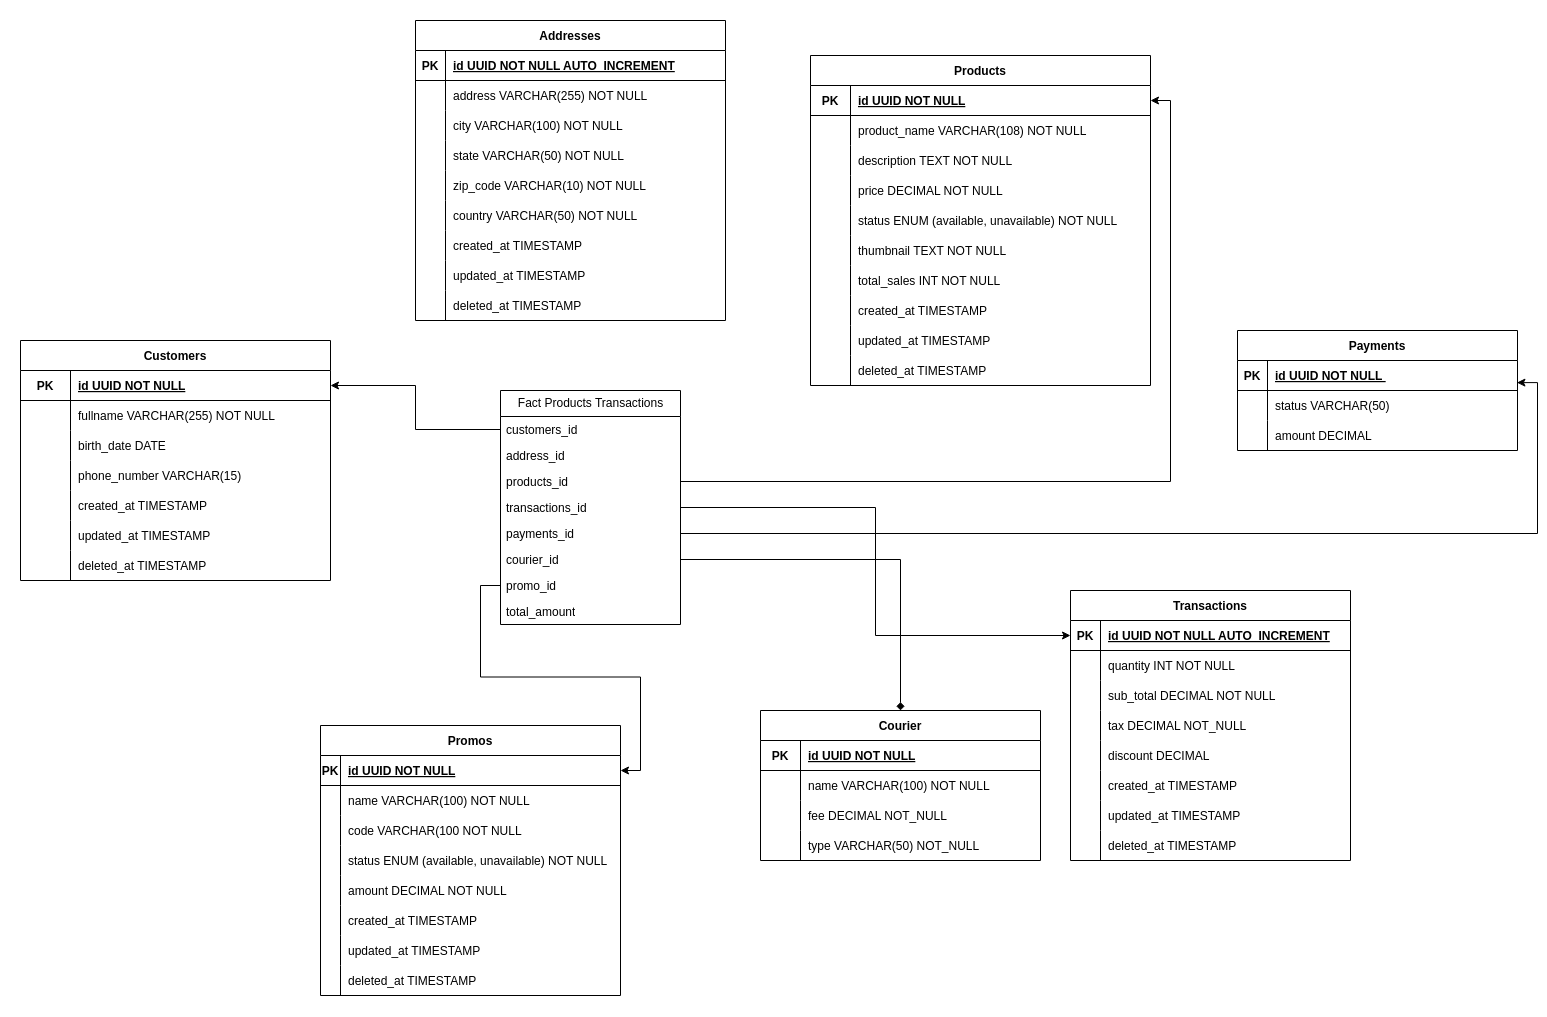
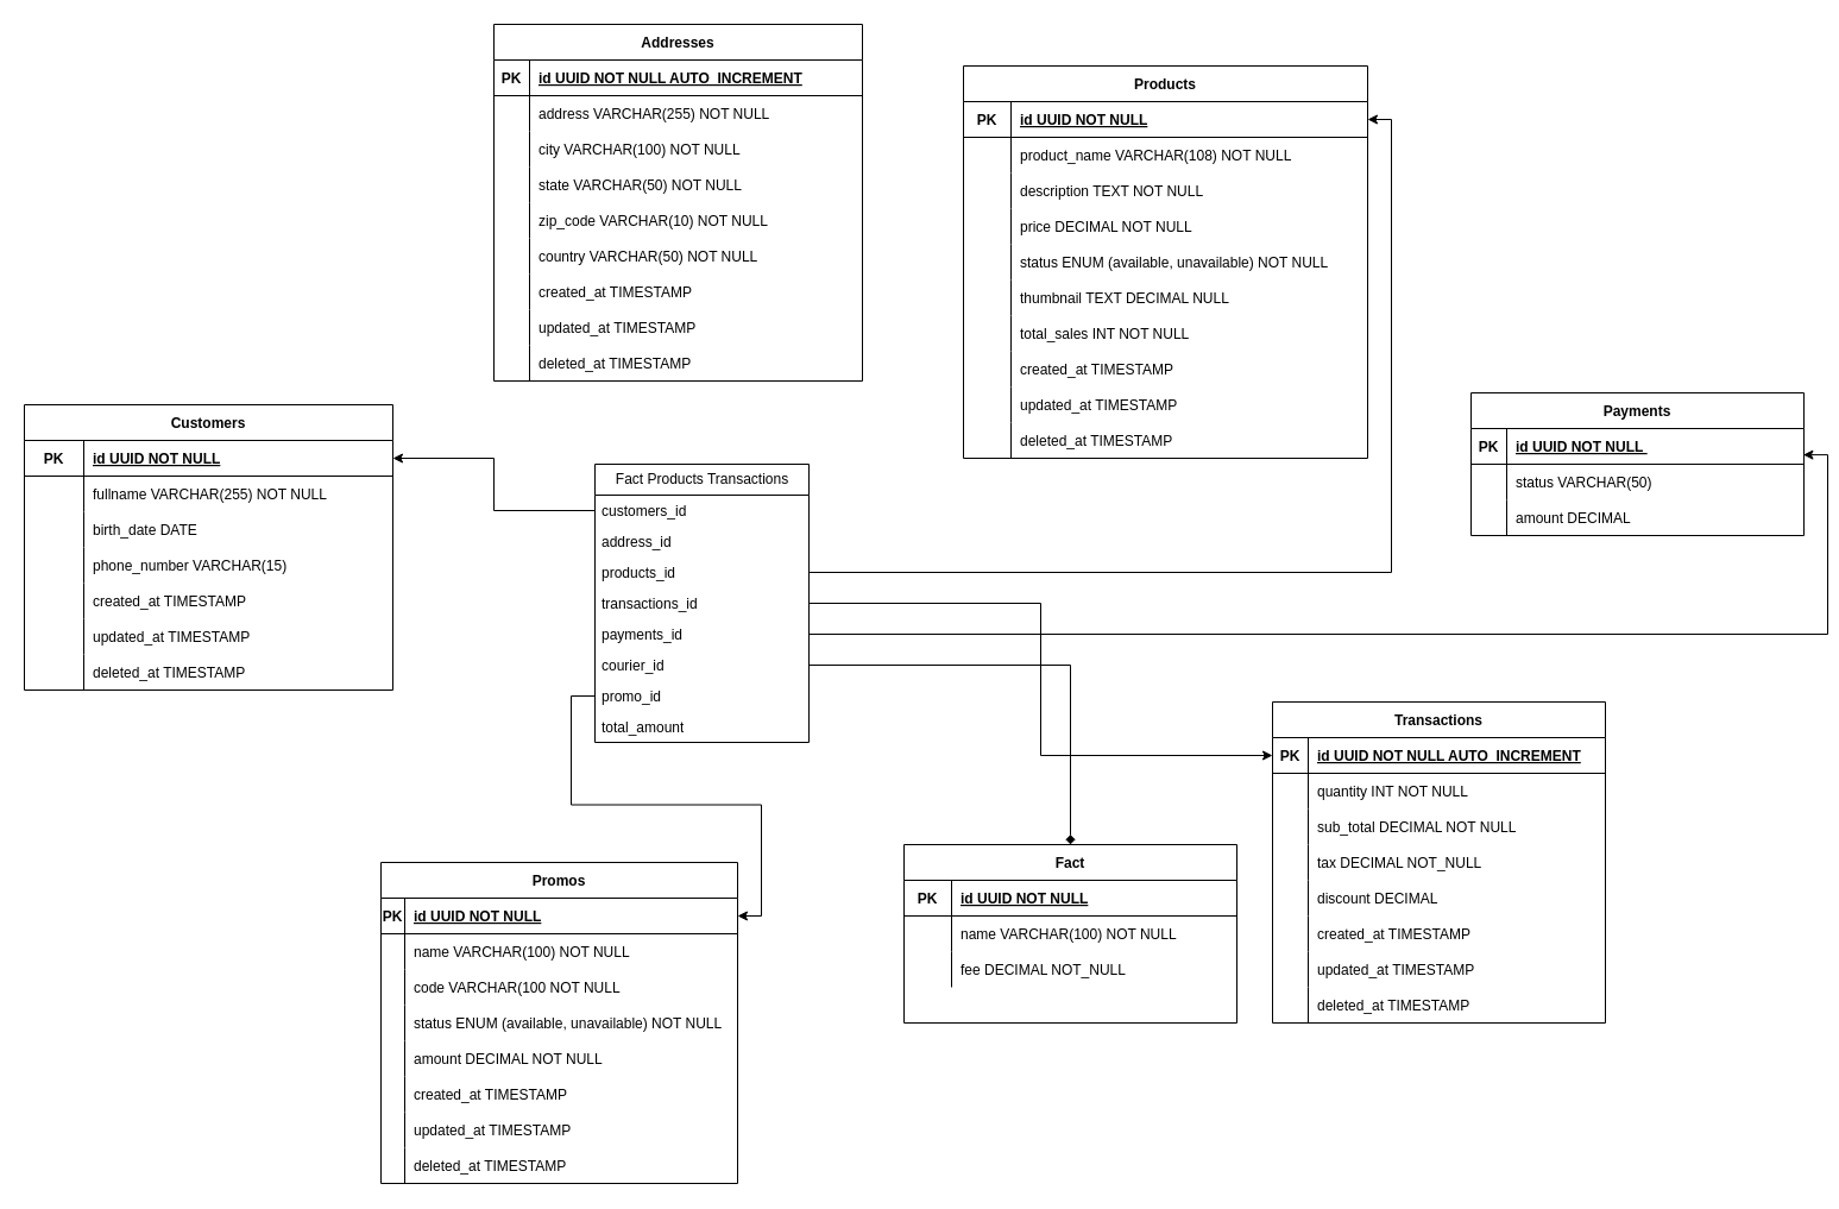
- <mxCell id="157" value="thumbnail TEXT NOT NULL" style="shape=partialRectangle;overflow=hidden;connectable=0;fillColor=none;top=0;left=0;bottom=0;right=0;align=left;spacingLeft=6;" vertex="1" parent="155"><mxGeometry x="40" width="300" height="30" as="geometry"><mxRectangle width="300" height="30" as="alternateBounds" /></mxGeometry></mxCell>
+ <mxCell id="157" value="thumbnail TEXT DECIMAL NULL" style="shape=partialRectangle;overflow=hidden;connectable=0;fillColor=none;top=0;left=0;bottom=0;right=0;align=left;spacingLeft=6;" vertex="1" parent="155"><mxGeometry x="40" width="300" height="30" as="geometry"><mxRectangle width="300" height="30" as="alternateBounds" /></mxGeometry></mxCell>
- <mxCell id="89" value="Courier" style="shape=table;startSize=30;container=1;collapsible=1;childLayout=tableLayout;fixedRows=1;rowLines=0;fontStyle=1;align=center;resizeLast=1;" vertex="1" parent="1"><mxGeometry x="760" y="710" width="280" height="150" as="geometry" /></mxCell>
+ <mxCell id="89" value="Fact" style="shape=table;startSize=30;container=1;collapsible=1;childLayout=tableLayout;fixedRows=1;rowLines=0;fontStyle=1;align=center;resizeLast=1;" vertex="1" parent="1"><mxGeometry x="760" y="710" width="280" height="150" as="geometry" /></mxCell>
- <mxCell id="101" value="type VARCHAR(50) NOT_NULL" style="shape=partialRectangle;overflow=hidden;connectable=0;fillColor=none;top=0;left=0;bottom=0;right=0;align=left;spacingLeft=6;" vertex="1" parent="99"><mxGeometry x="40" width="240" height="30" as="geometry"><mxRectangle width="240" height="30" as="alternateBounds" /></mxGeometry></mxCell>
